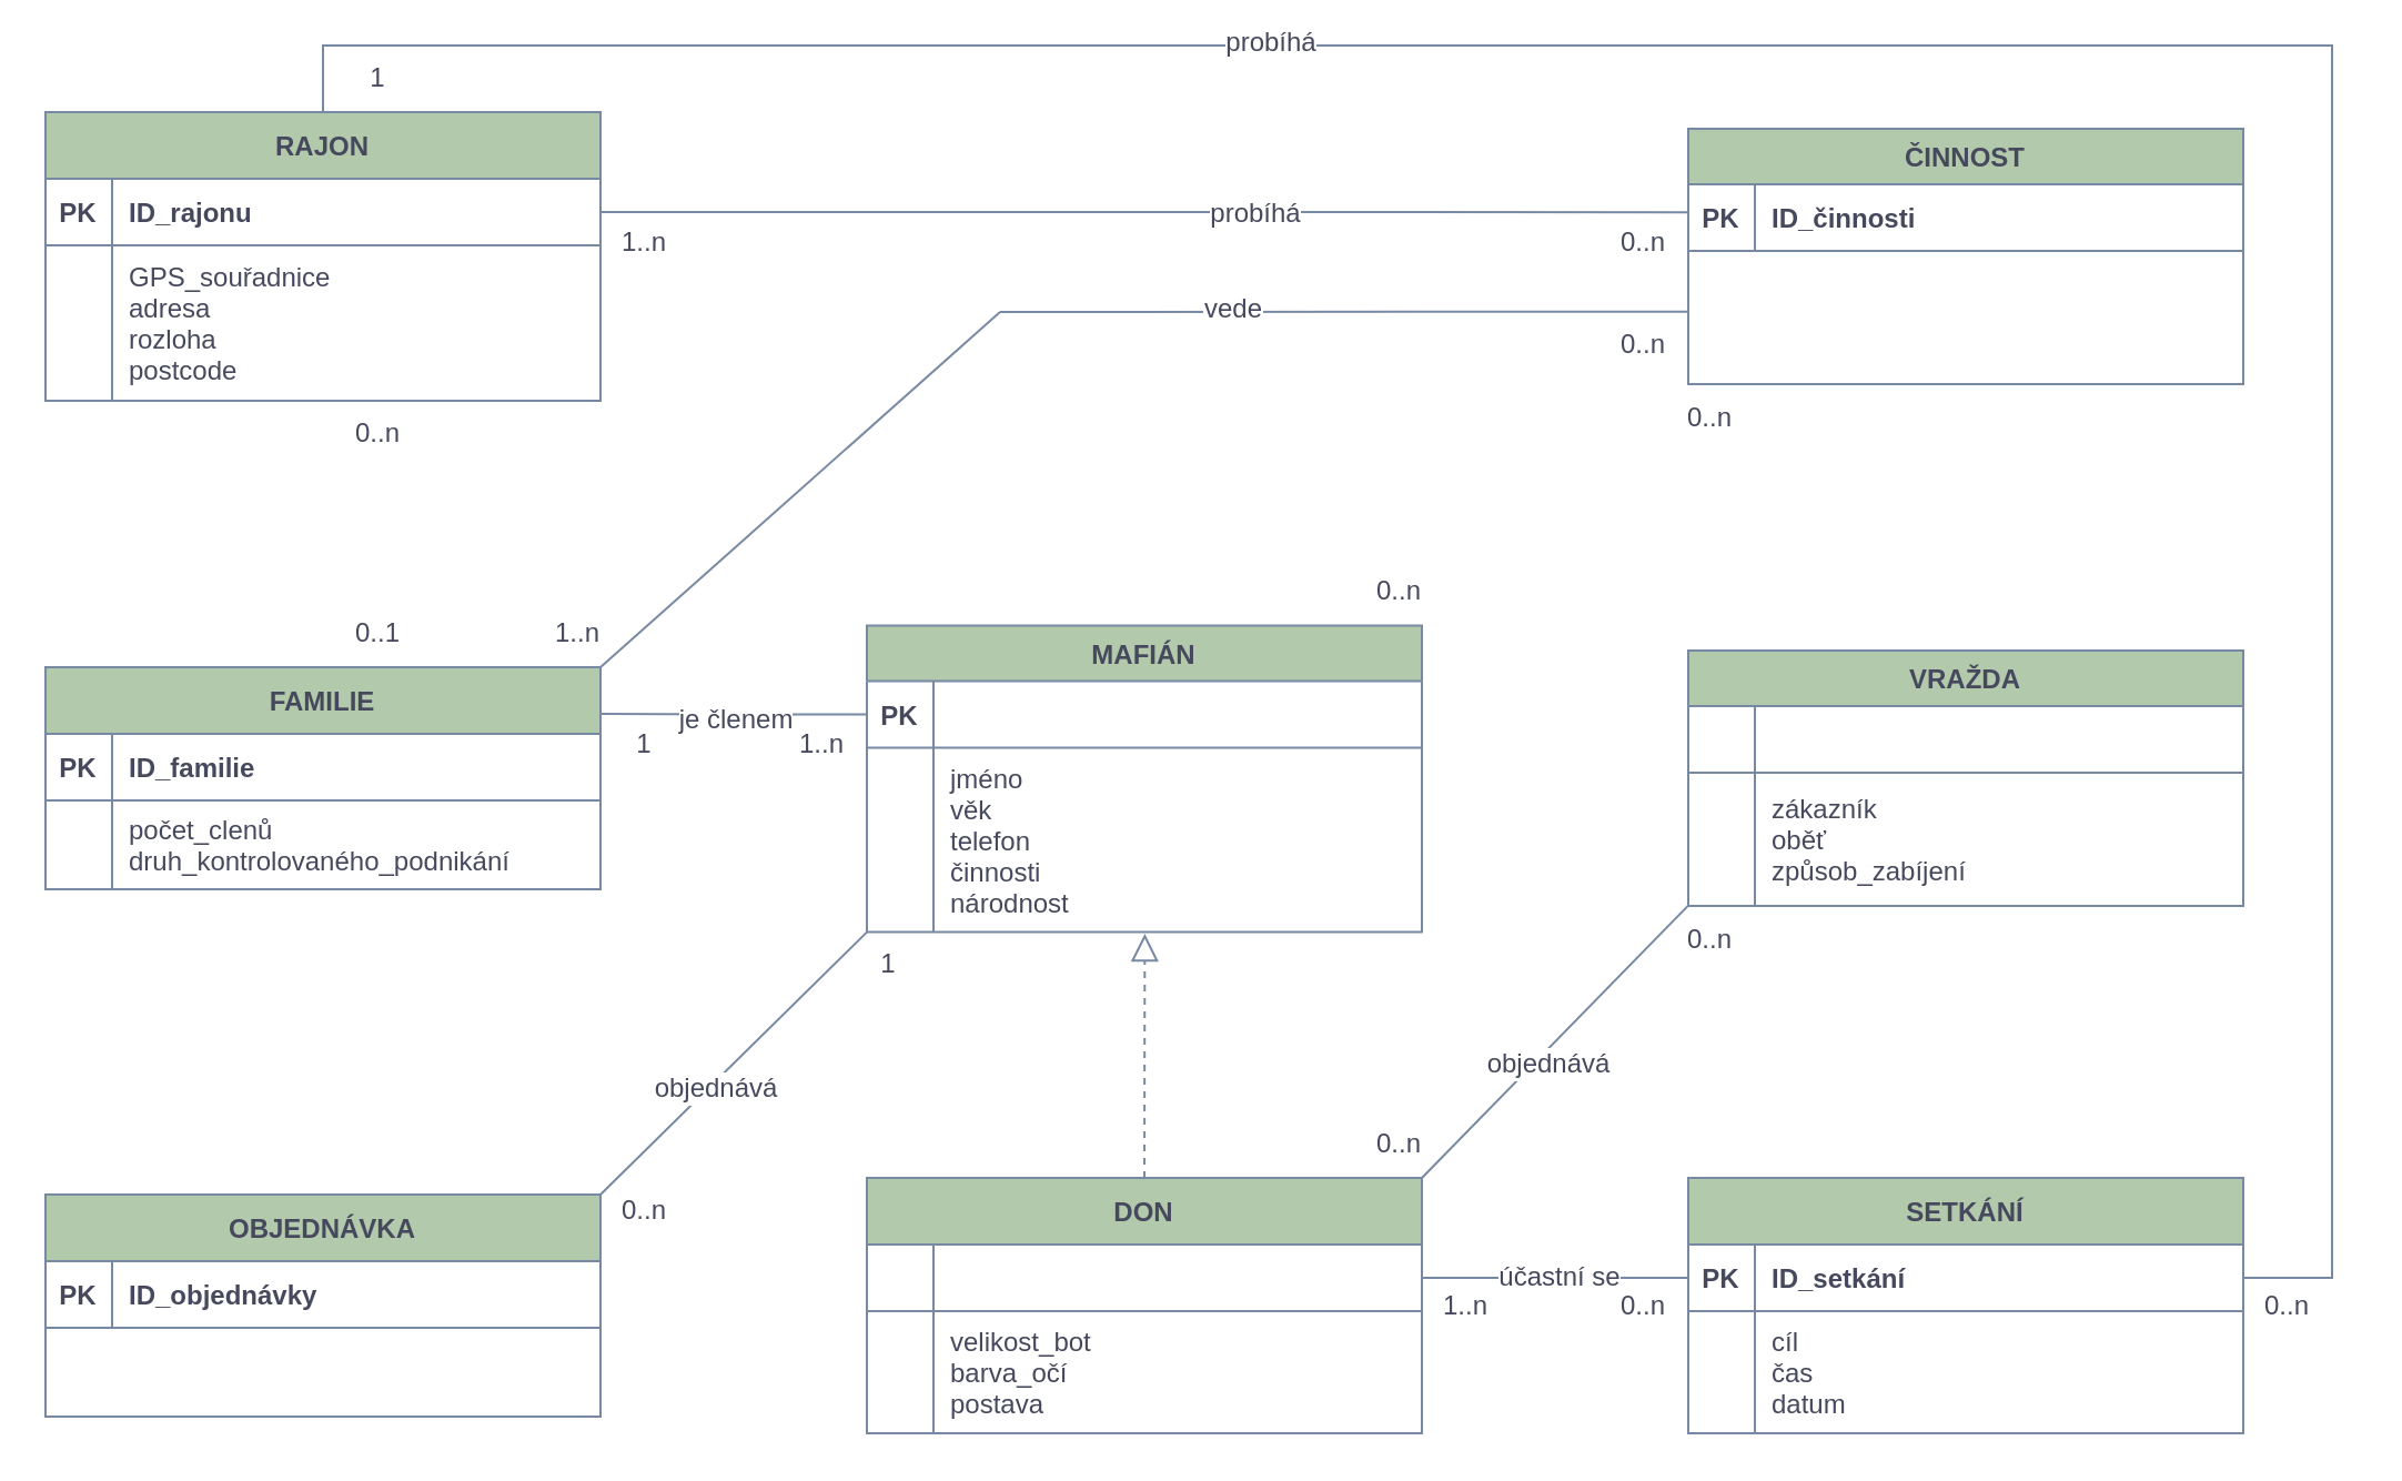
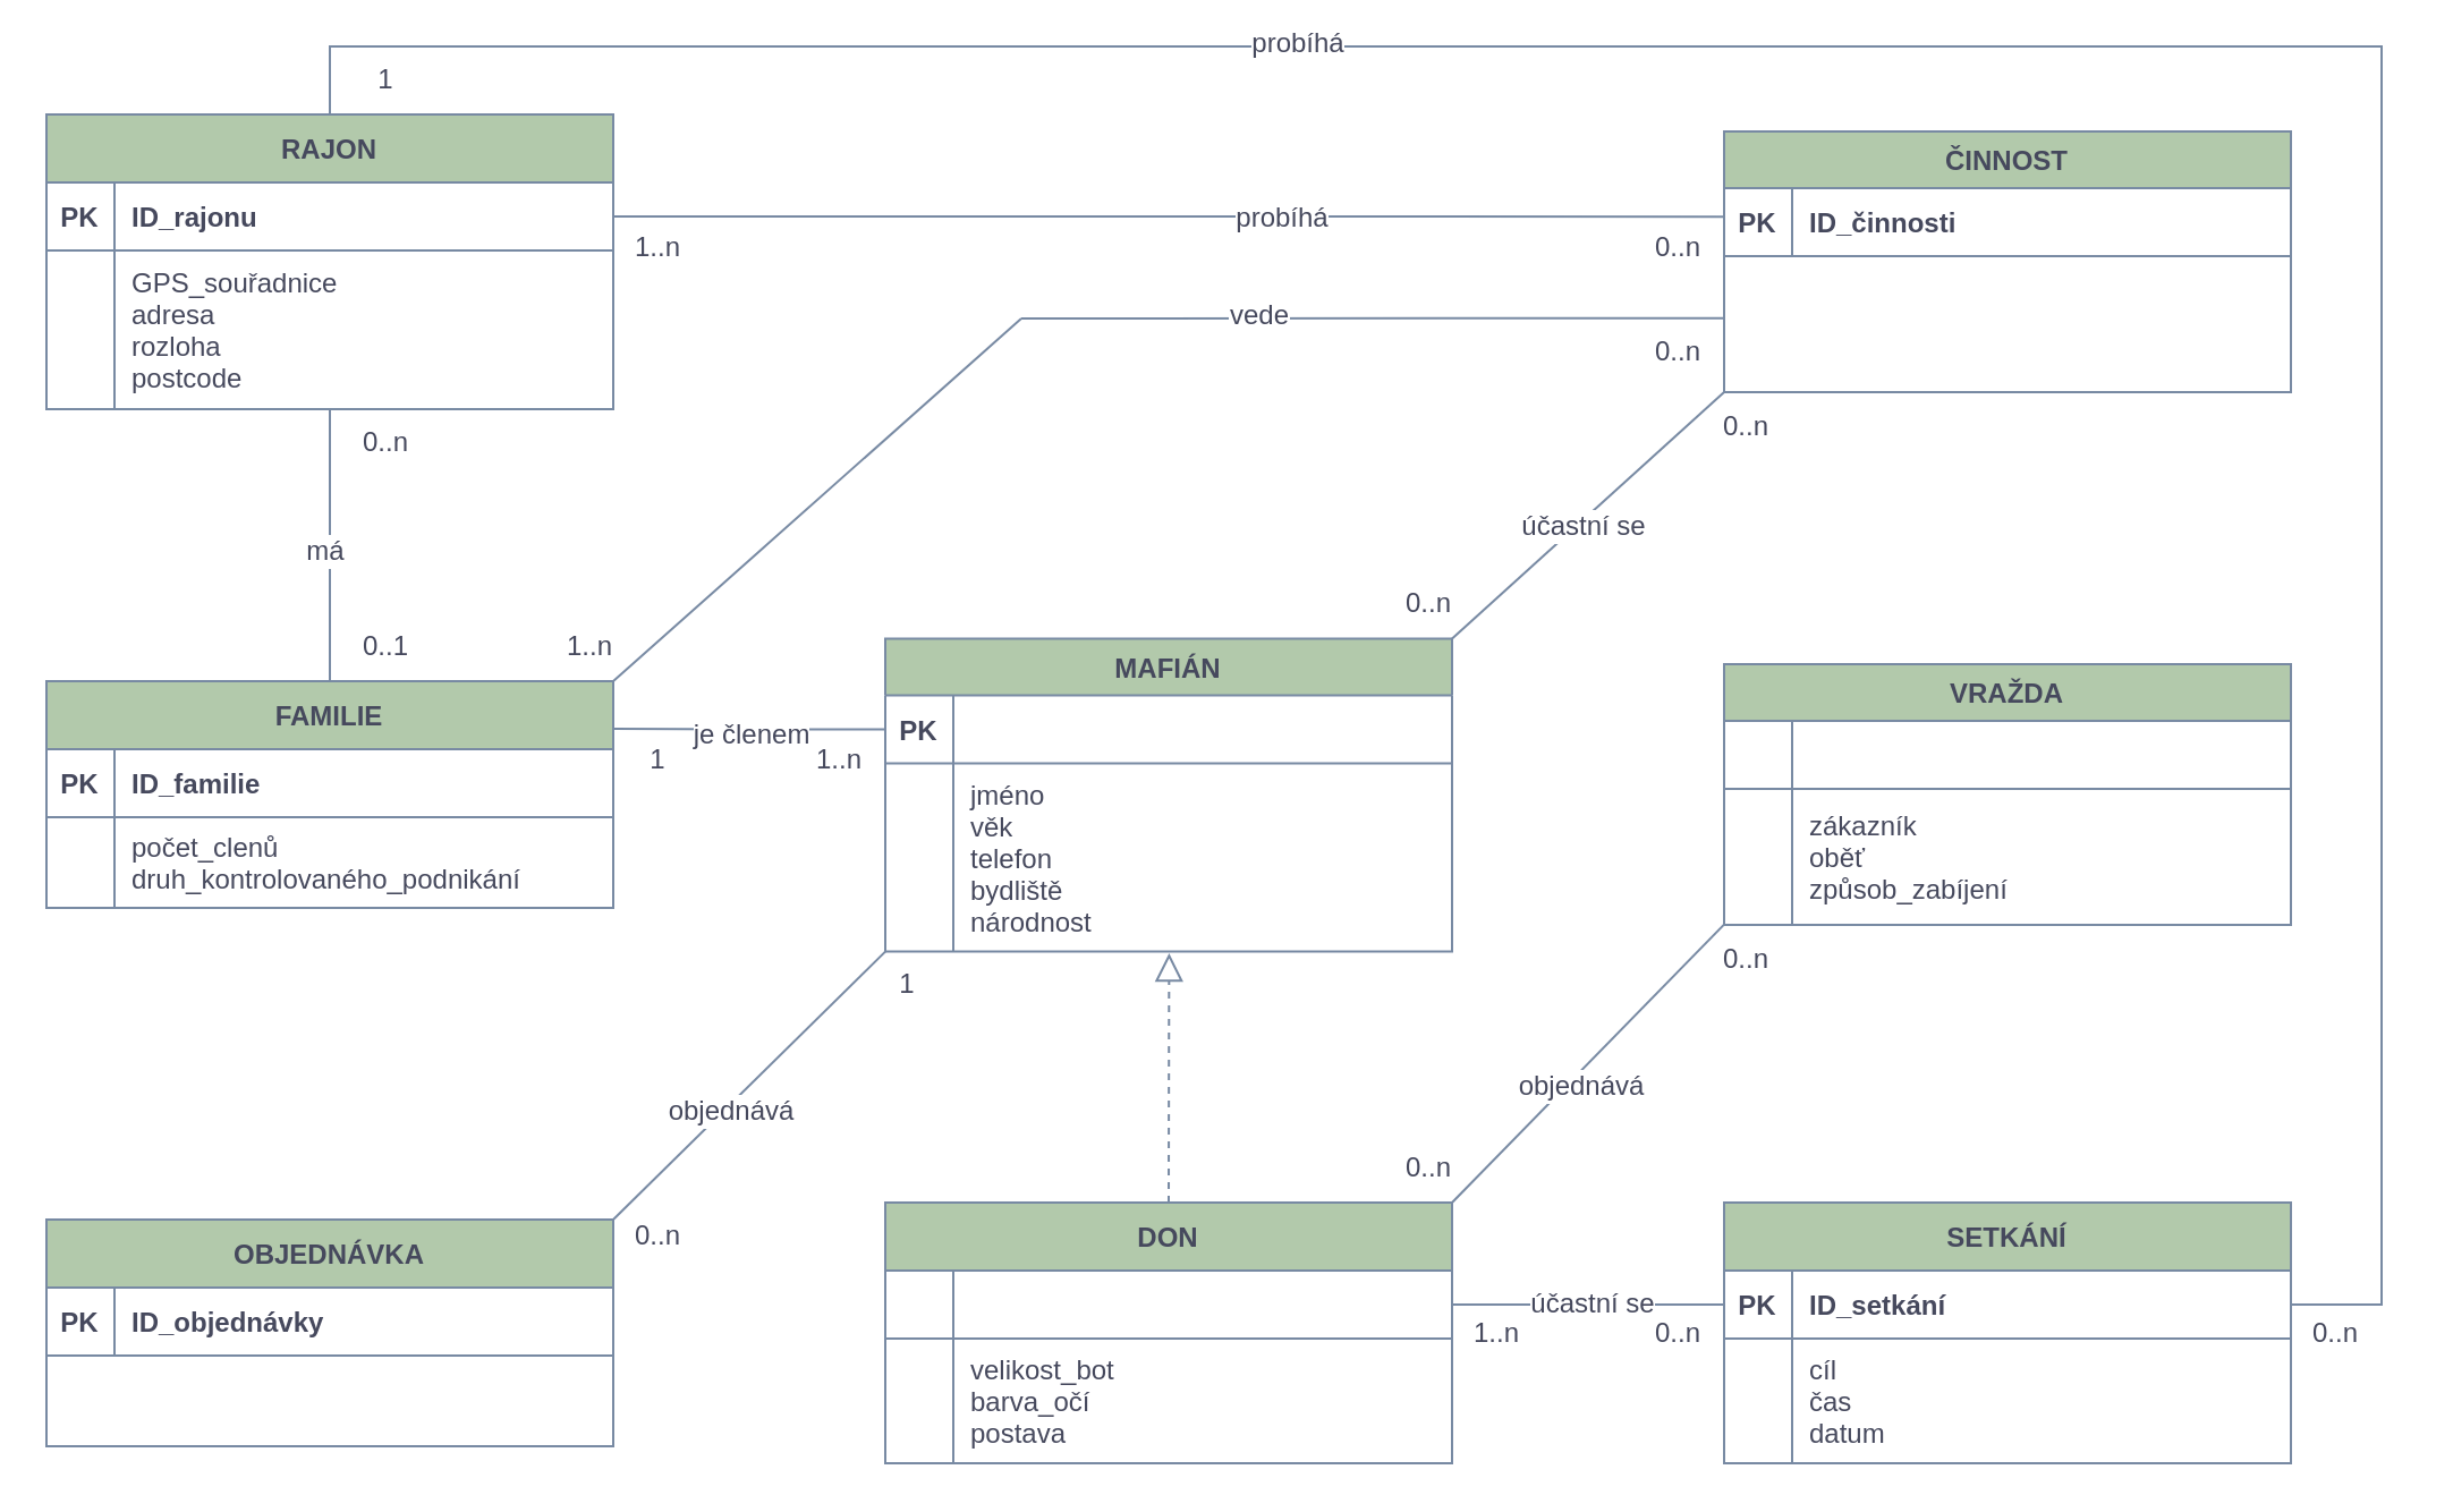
+ <mxCell id="11" style="edgeStyle=orthogonalEdgeStyle;rounded=0;orthogonalLoop=1;jettySize=auto;html=1;exitX=0.5;exitY=0;exitDx=0;exitDy=0;entryX=0.5;entryY=1;entryDx=0;entryDy=0;endArrow=none;endFill=0;strokeColor=#788AA3;fontColor=#46495D;" parent="1" source="14" target="4" edge="1"><mxGeometry relative="1" as="geometry" /></mxCell>
+ <mxCell id="12" value="má" style="edgeLabel;html=1;align=center;verticalAlign=middle;resizable=0;points=[];fontSize=12;fontColor=#46495D;" parent="11" vertex="1" connectable="0"><mxGeometry x="-0.033" y="3" relative="1" as="geometry"><mxPoint as="offset" /></mxGeometry></mxCell>
+ <mxCell id="59" style="edgeStyle=none;rounded=0;orthogonalLoop=1;jettySize=auto;html=1;exitX=1;exitY=0;exitDx=0;exitDy=0;entryX=0;entryY=1;entryDx=0;entryDy=0;endArrow=none;endFill=0;strokeColor=#788AA3;fontColor=#46495D;" parent="1" source="61" target="53" edge="1"><mxGeometry relative="1" as="geometry" /></mxCell>
+ <mxCell id="60" value="účastní se" style="edgeLabel;html=1;align=center;verticalAlign=middle;resizable=0;points=[];fontSize=12;fontColor=#46495D;" parent="59" vertex="1" connectable="0"><mxGeometry x="-0.056" y="-2" relative="1" as="geometry"><mxPoint as="offset" /></mxGeometry></mxCell>
- <mxCell id="66" value="jméno&#10;věk&#10;telefon&#10;činnosti&#10;národnost" style="shape=partialRectangle;overflow=hidden;connectable=0;fillColor=none;top=0;left=0;bottom=0;right=0;align=left;spacingLeft=6;strokeColor=#788AA3;fontColor=#46495D;" parent="64" vertex="1"><mxGeometry x="30" width="220" height="83" as="geometry"><mxRectangle width="220" height="83" as="alternateBounds" /></mxGeometry></mxCell>
+ <mxCell id="66" value="jméno&#10;věk&#10;telefon&#10;bydliště&#10;národnost" style="shape=partialRectangle;overflow=hidden;connectable=0;fillColor=none;top=0;left=0;bottom=0;right=0;align=left;spacingLeft=6;strokeColor=#788AA3;fontColor=#46495D;" parent="64" vertex="1"><mxGeometry x="30" width="220" height="83" as="geometry"><mxRectangle width="220" height="83" as="alternateBounds" /></mxGeometry></mxCell>
